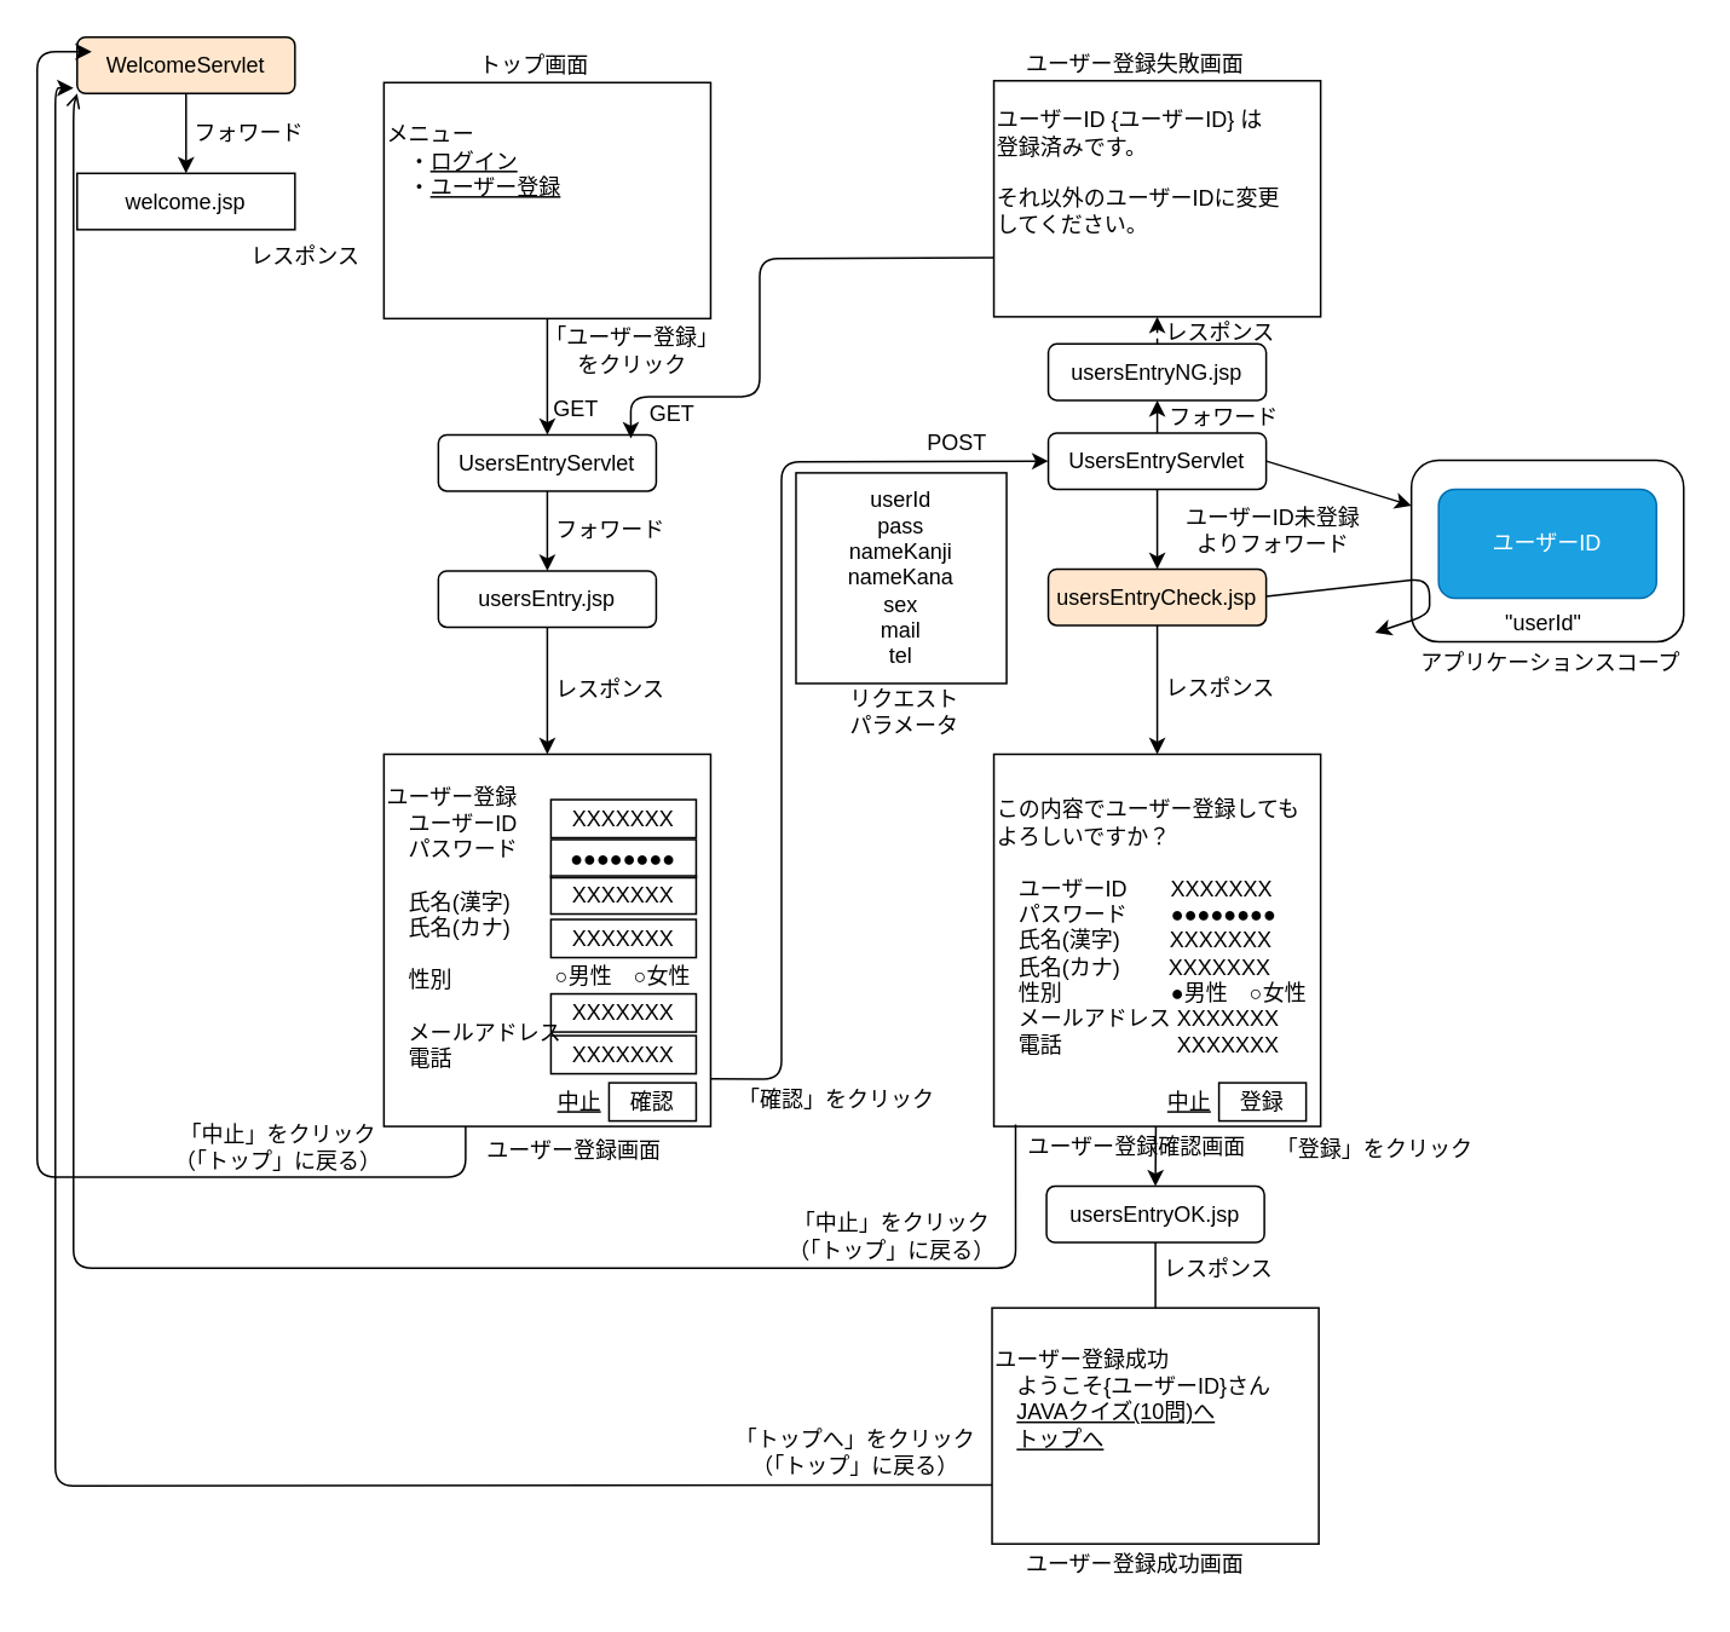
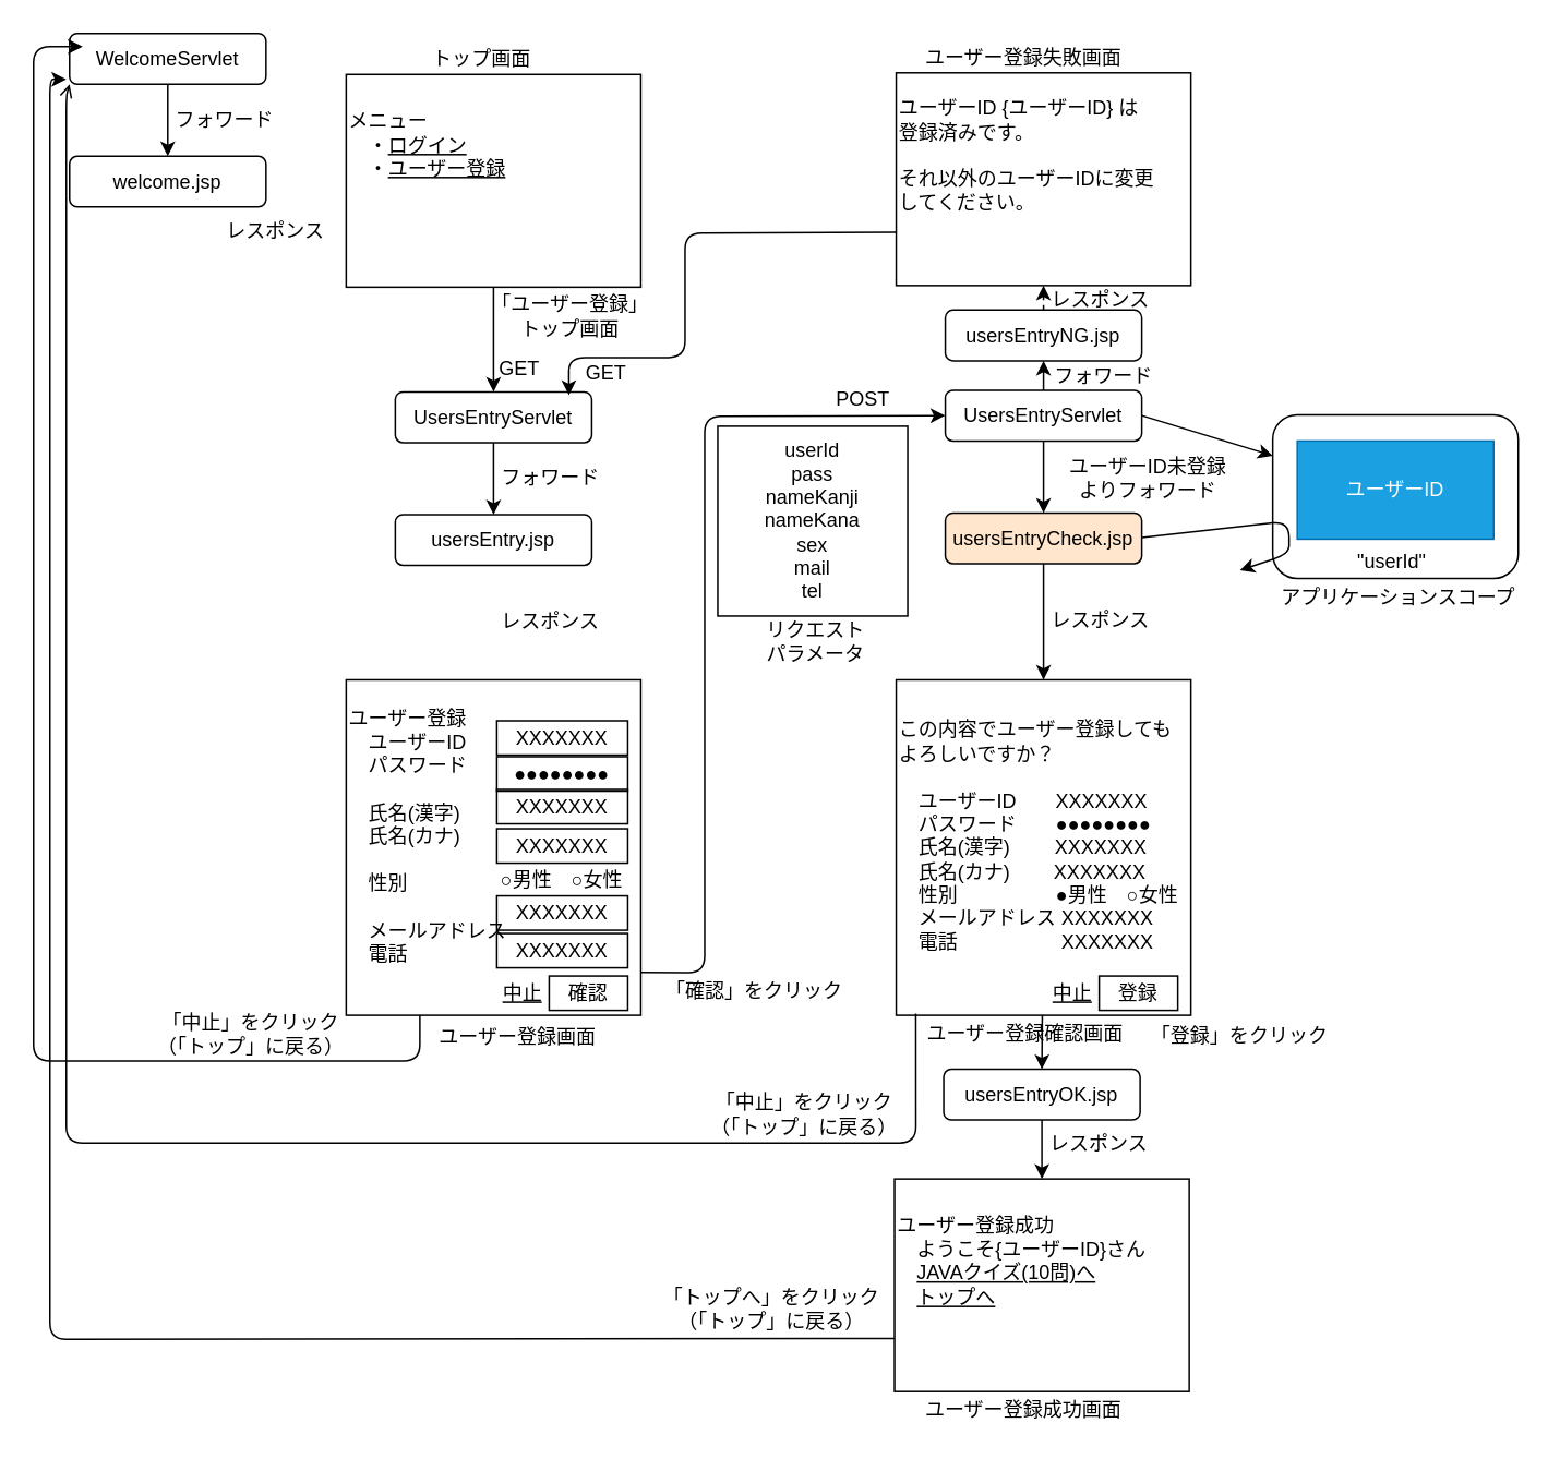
- <mxCell id="53" value="WelcomeServlet" style="rounded=1;whiteSpace=wrap;html=1;fillColor=#ffe6cc;" parent="1" vertex="1"><mxGeometry x="42" y="20" width="120" height="31" as="geometry" /></mxCell>
+ <mxCell id="53" value="WelcomeServlet" style="rounded=1;whiteSpace=wrap;html=1;" parent="1" vertex="1"><mxGeometry x="42" y="20" width="120" height="31" as="geometry" /></mxCell>
- <mxCell id="56" value="welcome.jsp" style="whiteSpace=wrap;html=1;rounded=0;" parent="1" vertex="1"><mxGeometry x="42" y="95" width="120" height="31" as="geometry" /></mxCell>
+ <mxCell id="56" value="welcome.jsp" style="rounded=1;whiteSpace=wrap;html=1;" parent="1" vertex="1"><mxGeometry x="42" y="95" width="120" height="31" as="geometry" /></mxCell>
- <mxCell id="9" value="「ユーザー登録」&lt;br&gt;をクリック" style="text;html=1;strokeColor=none;fillColor=none;align=center;verticalAlign=middle;whiteSpace=wrap;rounded=0;" parent="1" vertex="1"><mxGeometry x="297" y="178" width="102" height="30" as="geometry" /></mxCell>
+ <mxCell id="9" value="「ユーザー登録」&lt;br&gt;トップ画面" style="text;html=1;strokeColor=none;fillColor=none;align=center;verticalAlign=middle;whiteSpace=wrap;rounded=0;" parent="1" vertex="1"><mxGeometry x="297" y="178" width="102" height="30" as="geometry" /></mxCell>
- <mxCell id="42" value="ユーザーID" style="rounded=1;whiteSpace=wrap;html=1;fillColor=#1ba1e2;fontColor=#ffffff;strokeColor=#006EAF;" parent="1" vertex="1"><mxGeometry x="792" y="269" width="120" height="60" as="geometry" /></mxCell>
+ <mxCell id="42" value="ユーザーID" style="whiteSpace=wrap;html=1;fillColor=#1ba1e2;fontColor=#ffffff;strokeColor=#006EAF;rounded=0;" parent="1" vertex="1"><mxGeometry x="792" y="269" width="120" height="60" as="geometry" /></mxCell>
- <mxCell id="31" value="" style="endArrow=classic;html=1;exitX=0.5;exitY=1;exitDx=0;exitDy=0;" parent="1" source="29" target="3" edge="1"><mxGeometry width="50" height="50" relative="1" as="geometry"><mxPoint x="311" y="345" as="sourcePoint" /><mxPoint x="367" y="402" as="targetPoint" /></mxGeometry></mxCell>
- <mxCell id="40" value="" style="endArrow=none;html=1;entryX=0.5;entryY=0;entryDx=0;entryDy=0;exitX=0.5;exitY=1;exitDx=0;exitDy=0;" parent="1" source="49" target="7" edge="1"><mxGeometry width="50" height="50" relative="1" as="geometry"><mxPoint x="767" y="622" as="sourcePoint" /><mxPoint x="637" y="71" as="targetPoint" /></mxGeometry></mxCell>
+ <mxCell id="40" value="" style="endArrow=classic;html=1;entryX=0.5;entryY=0;entryDx=0;entryDy=0;exitX=0.5;exitY=1;exitDx=0;exitDy=0;" parent="1" source="49" target="7" edge="1"><mxGeometry width="50" height="50" relative="1" as="geometry"><mxPoint x="767" y="622" as="sourcePoint" /><mxPoint x="637" y="71" as="targetPoint" /></mxGeometry></mxCell>
